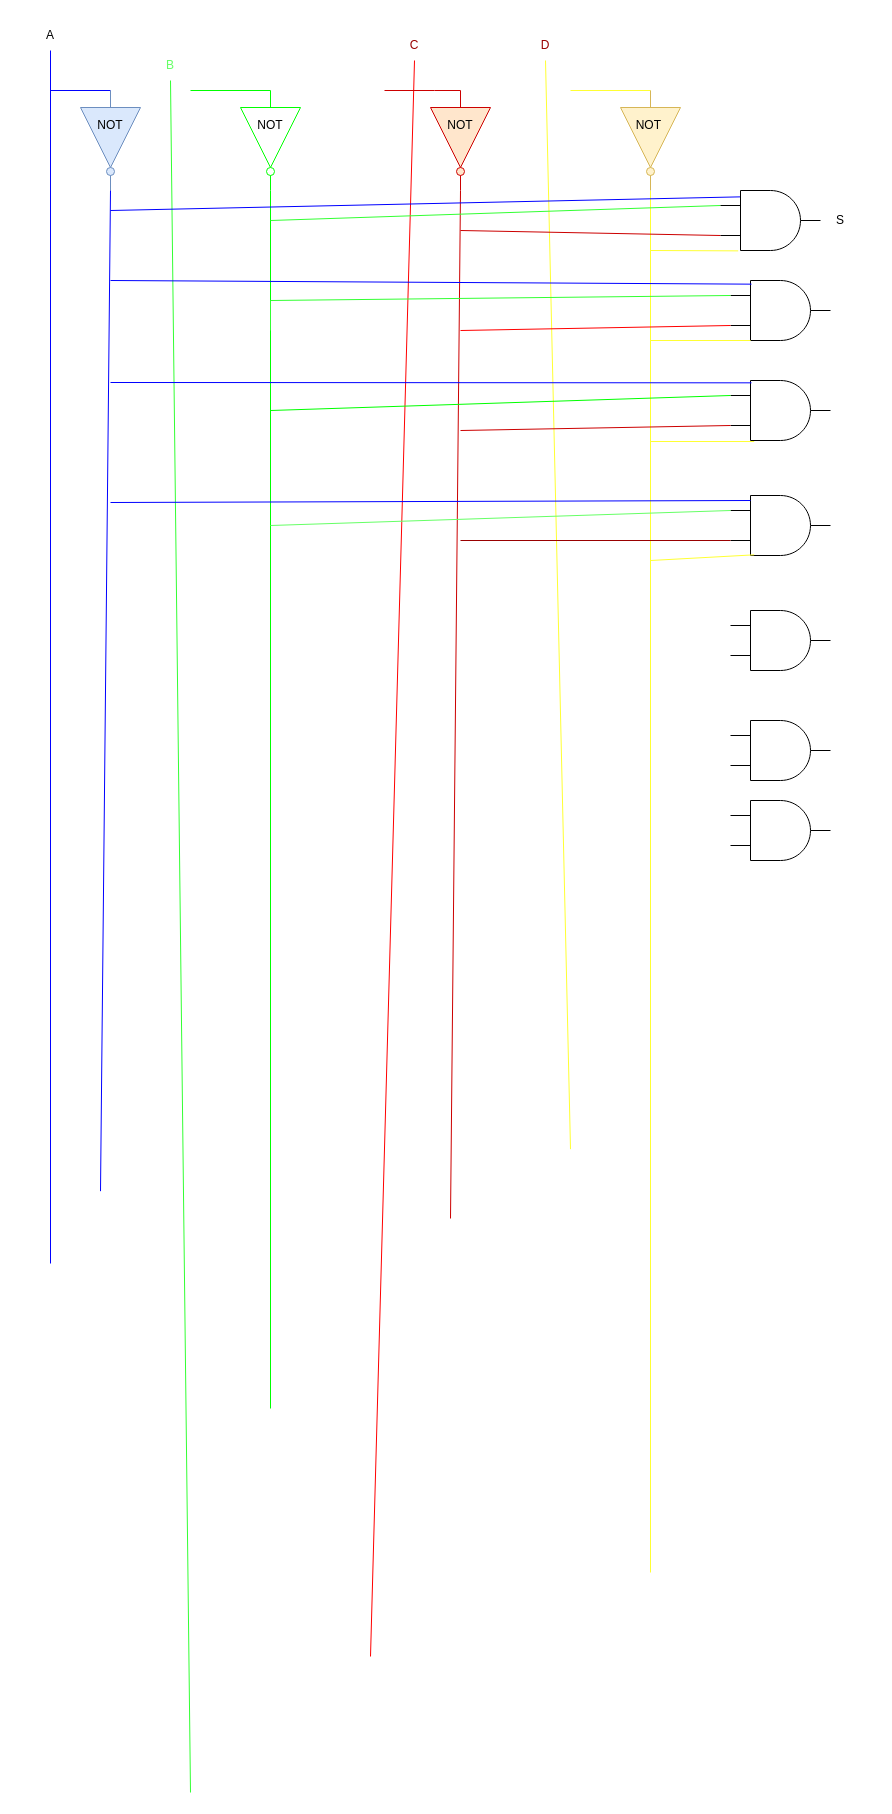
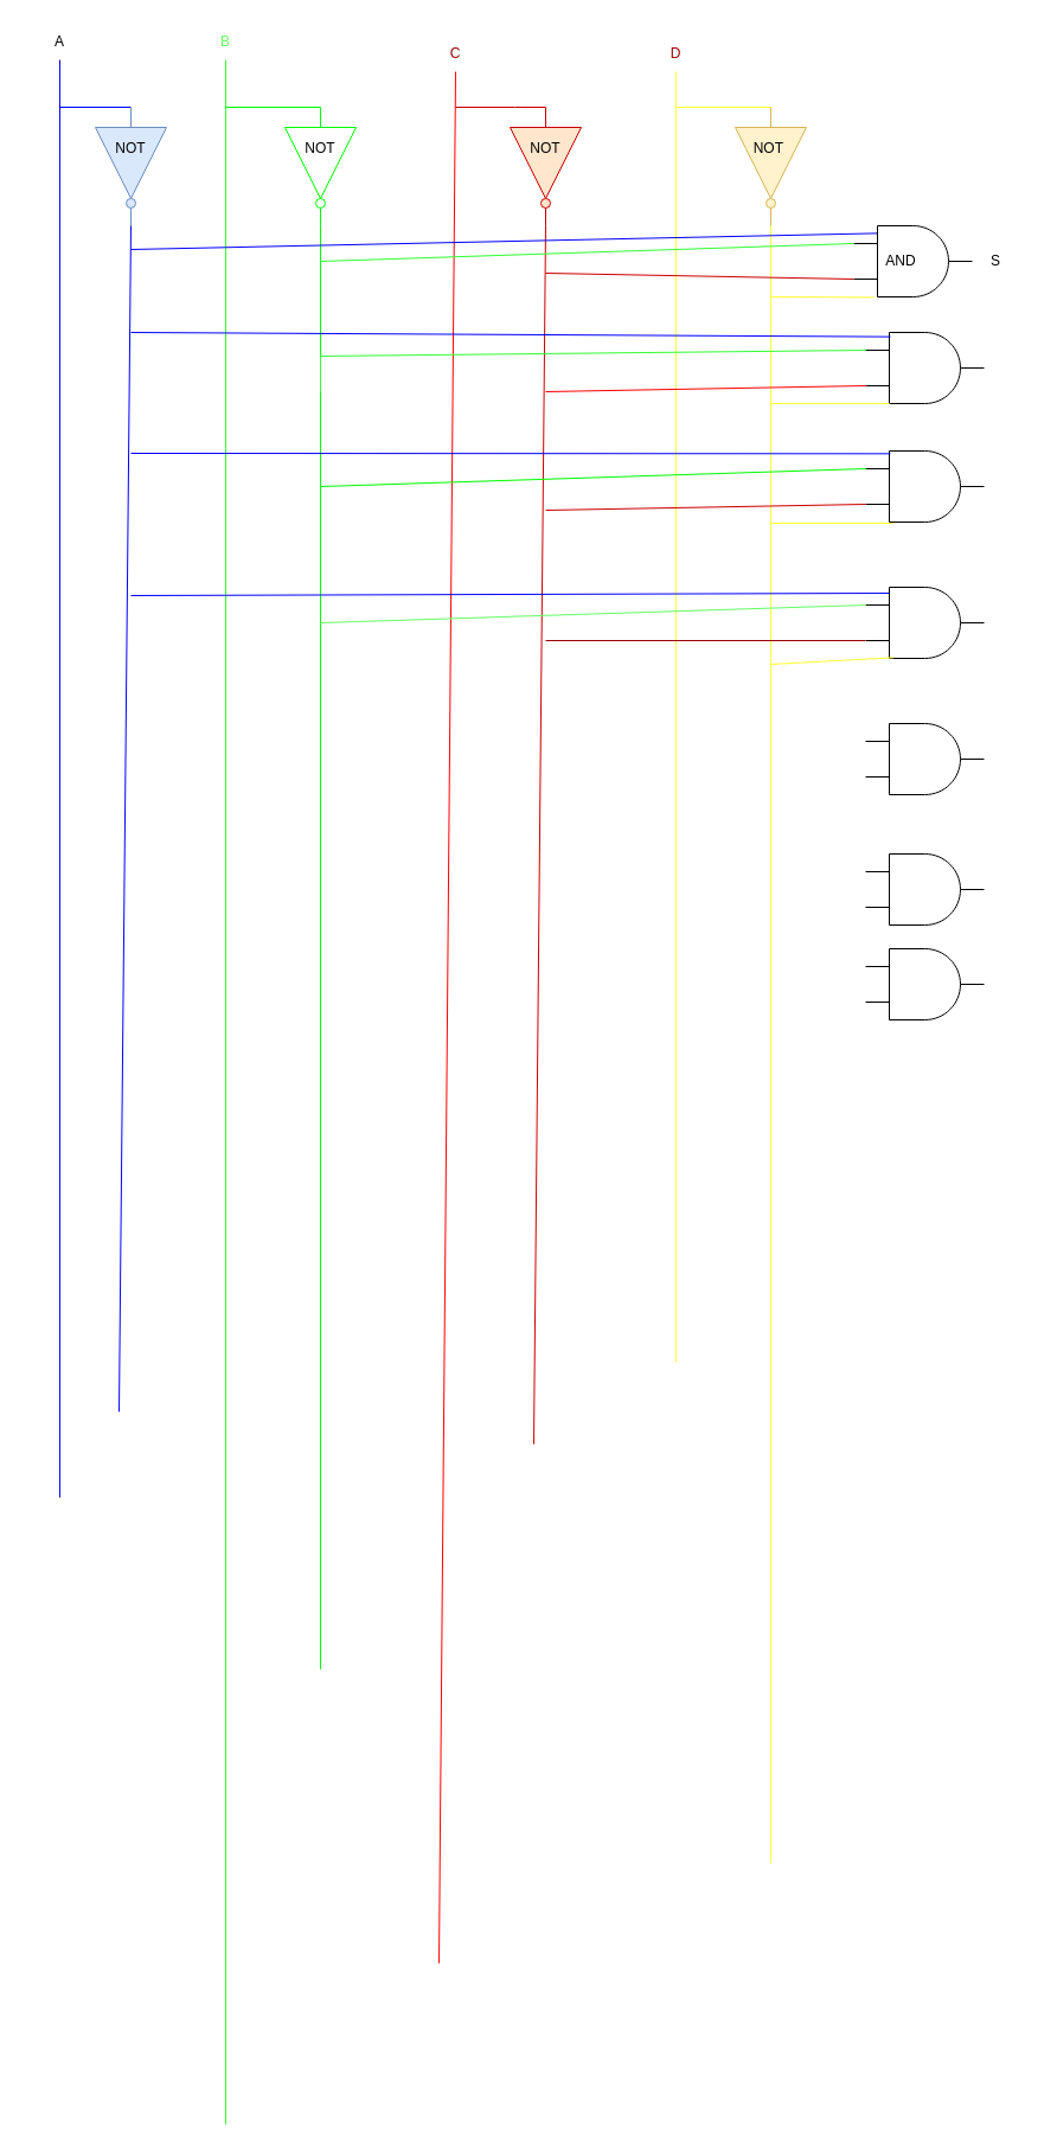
- <mxCell id="12" value="C" style="text;html=1;strokeColor=none;fillColor=none;align=center;verticalAlign=middle;whiteSpace=wrap;rounded=0;fontColor=#990000;" vertex="1" parent="1"><mxGeometry x="384" y="30" width="60" height="30" as="geometry" /></mxCell>
+ <mxCell id="12" value="C" style="text;html=1;strokeColor=none;fillColor=none;align=center;verticalAlign=middle;whiteSpace=wrap;rounded=0;fontColor=#990000;" vertex="1" parent="1"><mxGeometry x="354" y="30" width="60" height="30" as="geometry" /></mxCell>
- <mxCell id="17" value="D" style="text;html=1;strokeColor=none;fillColor=none;align=center;verticalAlign=middle;whiteSpace=wrap;rounded=0;fontColor=#990000;" vertex="1" parent="1"><mxGeometry x="515" y="30" width="60" height="30" as="geometry" /></mxCell>
+ <mxCell id="17" value="D" style="text;html=1;strokeColor=none;fillColor=none;align=center;verticalAlign=middle;whiteSpace=wrap;rounded=0;fontColor=#990000;" vertex="1" parent="1"><mxGeometry x="540" y="30" width="60" height="30" as="geometry" /></mxCell>
- <mxCell id="7" value="B" style="text;html=1;strokeColor=none;fillColor=none;align=center;verticalAlign=middle;whiteSpace=wrap;rounded=0;fontColor=#66FF66;" vertex="1" parent="1"><mxGeometry x="140" y="50" width="60" height="30" as="geometry" /></mxCell>
+ <mxCell id="7" value="B" style="text;html=1;strokeColor=none;fillColor=none;align=center;verticalAlign=middle;whiteSpace=wrap;rounded=0;fontColor=#66FF66;" vertex="1" parent="1"><mxGeometry x="160" y="20" width="60" height="30" as="geometry" /></mxCell>
+ <mxCell id="31" value="AND" style="text;html=1;strokeColor=none;fillColor=none;align=center;verticalAlign=middle;whiteSpace=wrap;rounded=0;fontColor=#000000;" vertex="1" parent="1"><mxGeometry x="730" y="205" width="60" height="30" as="geometry" /></mxCell>
